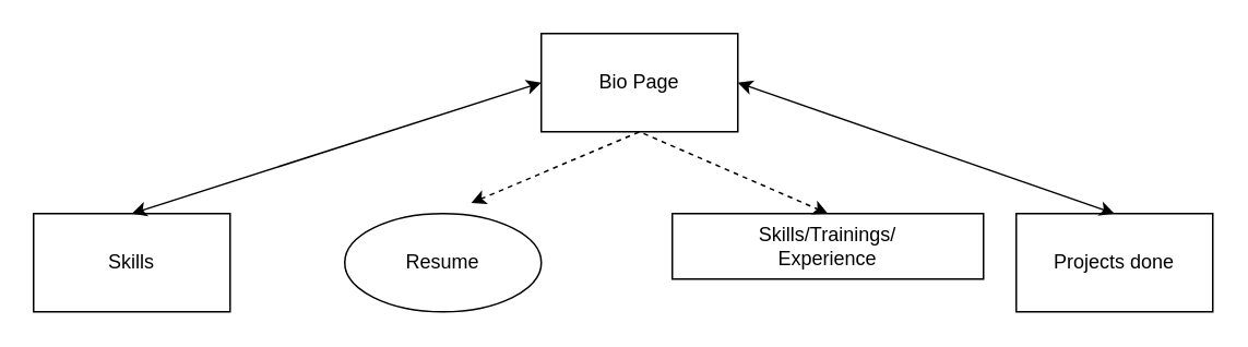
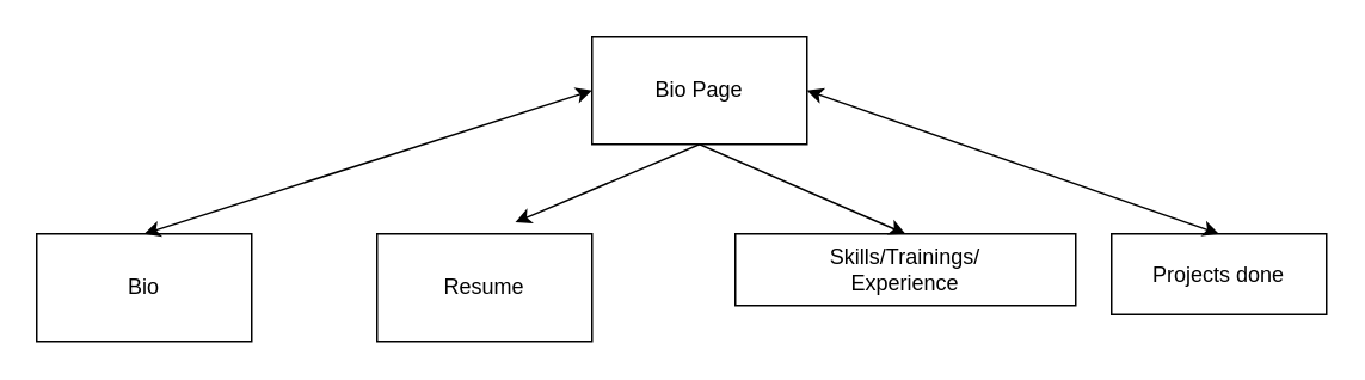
- <mxCell id="8" value="" style="endArrow=classic;startArrow=classic;html=1;rounded=0;exitX=0.643;exitY=-0.107;exitDx=0;exitDy=0;exitPerimeter=0;entryX=0.5;entryY=0;entryDx=0;entryDy=0;dashed=1;" edge="1" parent="1" source="4" target="5"><mxGeometry width="50" height="50" relative="1" as="geometry"><mxPoint x="570" y="240" as="sourcePoint" /><mxPoint x="620" y="190" as="targetPoint" /><Array as="points"><mxPoint x="390" y="80" /></Array></mxGeometry></mxCell>
+ <mxCell id="8" value="" style="endArrow=classic;startArrow=classic;html=1;rounded=0;exitX=0.643;exitY=-0.107;exitDx=0;exitDy=0;exitPerimeter=0;entryX=0.5;entryY=0;entryDx=0;entryDy=0;" edge="1" parent="1" source="4" target="5"><mxGeometry width="50" height="50" relative="1" as="geometry"><mxPoint x="570" y="240" as="sourcePoint" /><mxPoint x="620" y="190" as="targetPoint" /><Array as="points"><mxPoint x="390" y="80" /></Array></mxGeometry></mxCell>
- <mxCell id="2" value="Skills" style="rounded=0;whiteSpace=wrap;html=1;" vertex="1" parent="1"><mxGeometry x="20" y="130" width="120" height="60" as="geometry" /></mxCell>
+ <mxCell id="2" value="Bio" style="rounded=0;whiteSpace=wrap;html=1;" vertex="1" parent="1"><mxGeometry x="20" y="130" width="120" height="60" as="geometry" /></mxCell>
- <mxCell id="4" value="Resume" style="ellipse;whiteSpace=wrap;html=1;" vertex="1" parent="1"><mxGeometry x="210" y="130" width="120" height="60" as="geometry" /></mxCell>
+ <mxCell id="4" value="Resume" style="rounded=0;whiteSpace=wrap;html=1;" vertex="1" parent="1"><mxGeometry x="210" y="130" width="120" height="60" as="geometry" /></mxCell>
- <mxCell id="6" value="Projects done&lt;br&gt;" style="rounded=0;whiteSpace=wrap;html=1;" vertex="1" parent="1"><mxGeometry x="620" y="130" width="120" height="60" as="geometry" /></mxCell>
+ <mxCell id="6" value="Projects done&lt;br&gt;" style="rounded=0;whiteSpace=wrap;html=1;" vertex="1" parent="1"><mxGeometry x="620" y="130" width="120" height="45" as="geometry" /></mxCell>
